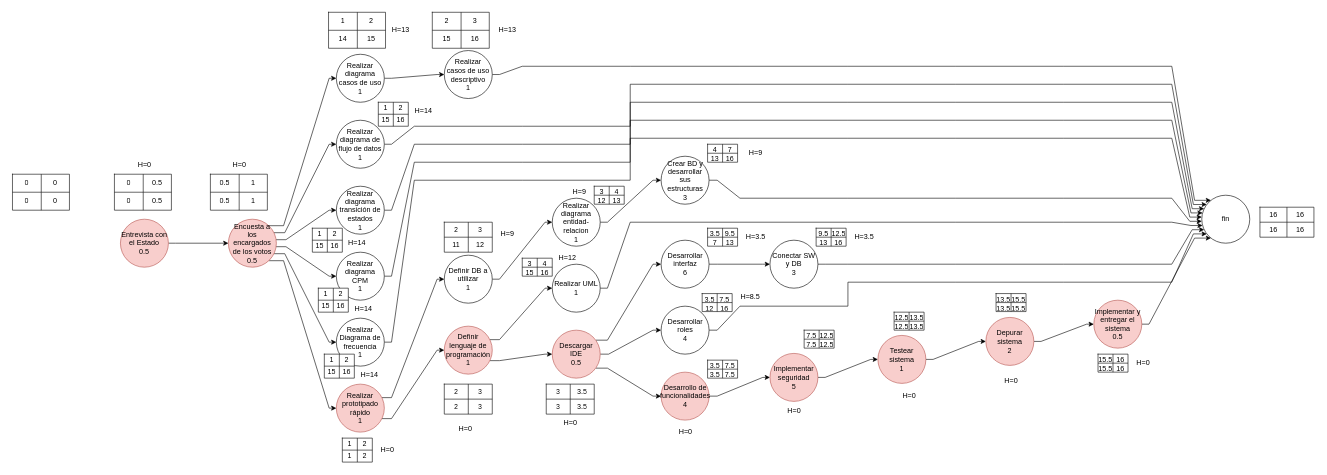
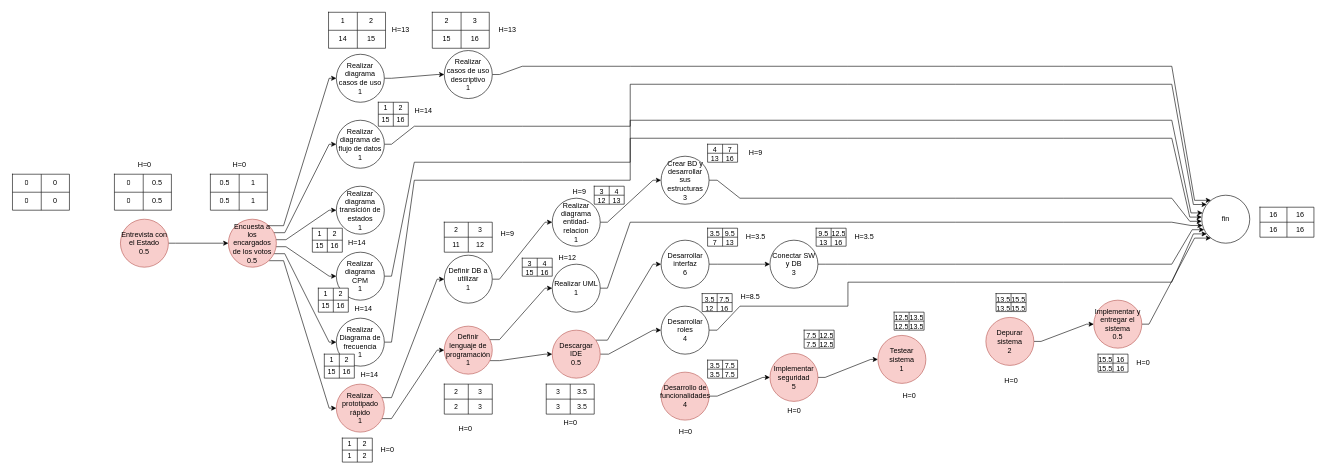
- <mxCell id="24" style="edgeStyle=orthogonalEdgeStyle;rounded=0;orthogonalLoop=1;jettySize=auto;html=1;noEdgeStyle=1;orthogonal=1;" edge="1" parent="1" source="25" target="64"><mxGeometry relative="1" as="geometry"><Array as="points"><mxPoint x="652" y="350" /><mxPoint x="690" y="240" /><mxPoint x="870" y="240" /><mxPoint x="870" y="240" /><mxPoint x="1050" y="240" /><mxPoint x="1050" y="170" /><mxPoint x="1233" y="170" /><mxPoint x="1233" y="170" /><mxPoint x="1413" y="170" /><mxPoint x="1413" y="170" /><mxPoint x="1593" y="170" /><mxPoint x="1593" y="170" /><mxPoint x="1773" y="170" /><mxPoint x="1773" y="170" /><mxPoint x="1953" y="170" /><mxPoint x="1987" y="347.5" /></Array></mxGeometry></mxCell>
- <mxCell id="58" value="" style="edgeStyle=orthogonalEdgeStyle;rounded=0;orthogonalLoop=1;jettySize=auto;html=1;noEdgeStyle=1;orthogonal=1;" edge="1" parent="1" source="59" target="61"><mxGeometry relative="1" as="geometry"><Array as="points"><mxPoint x="1555" y="598.75" /><mxPoint x="1631" y="568.75" /></Array></mxGeometry></mxCell>
- <mxCell id="44" style="edgeStyle=orthogonalEdgeStyle;rounded=0;orthogonalLoop=1;jettySize=auto;html=1;noEdgeStyle=1;orthogonal=1;" edge="1" parent="1" source="45" target="55"><mxGeometry relative="1" as="geometry"><Array as="points"><mxPoint x="1012" y="613.333" /><mxPoint x="1088" y="660" /></Array></mxGeometry></mxCell>
